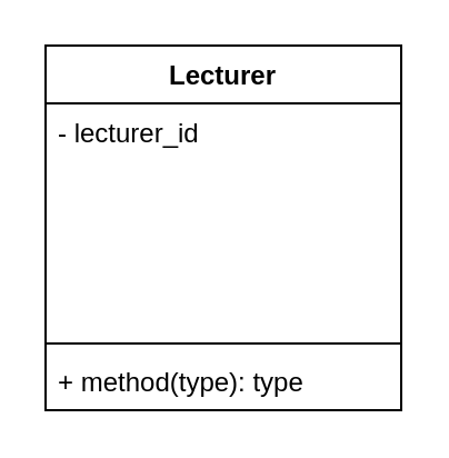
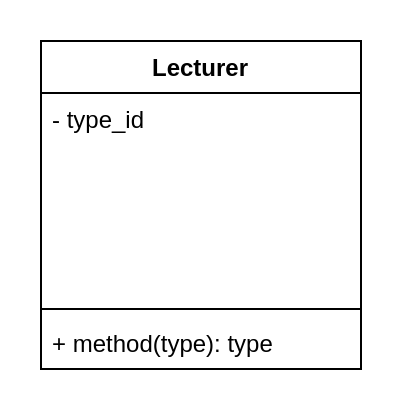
- <mxCell id="3" value="- lecturer_id&#10;" style="text;strokeColor=none;fillColor=none;align=left;verticalAlign=top;spacingLeft=4;spacingRight=4;overflow=hidden;rotatable=0;points=[[0,0.5],[1,0.5]];portConstraint=eastwest;" vertex="1" parent="2"><mxGeometry y="26" width="160" height="104" as="geometry" /></mxCell>
+ <mxCell id="3" value="- type_id&#10;" style="text;strokeColor=none;fillColor=none;align=left;verticalAlign=top;spacingLeft=4;spacingRight=4;overflow=hidden;rotatable=0;points=[[0,0.5],[1,0.5]];portConstraint=eastwest;" vertex="1" parent="2"><mxGeometry y="26" width="160" height="104" as="geometry" /></mxCell>
